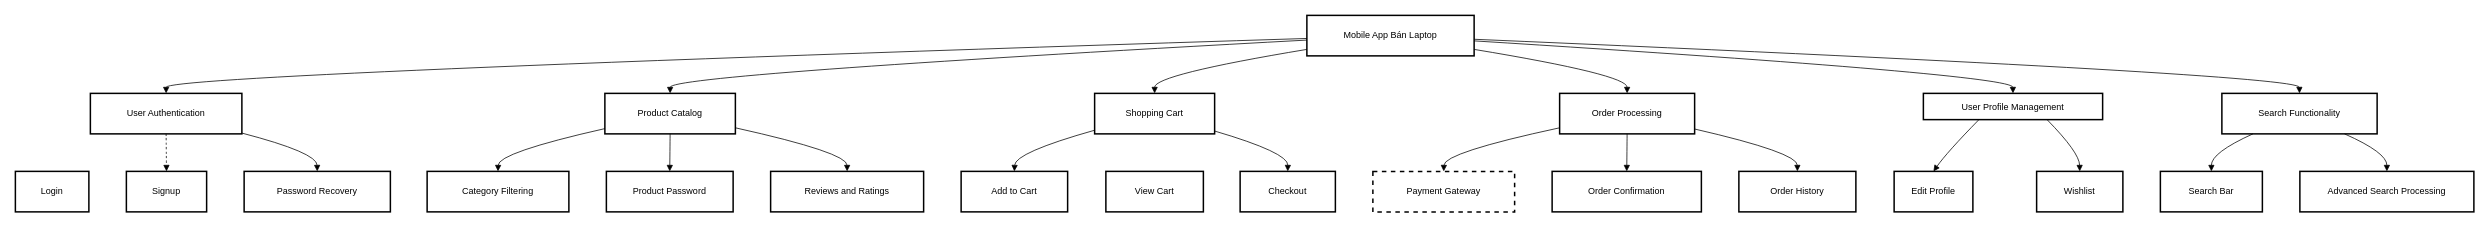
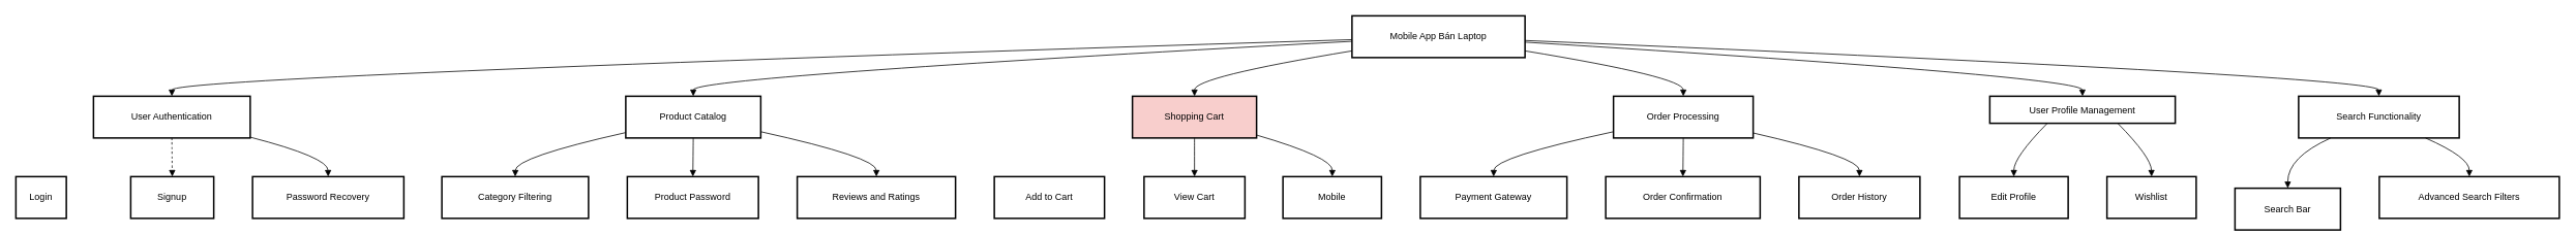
- <mxCell id="5" value="Shopping Cart" style="whiteSpace=wrap;strokeWidth=2;" vertex="1" parent="1"><mxGeometry x="1459" y="124" width="160" height="54" as="geometry" /></mxCell>
+ <mxCell id="5" value="Shopping Cart" style="whiteSpace=wrap;strokeWidth=2;fillColor=#f8cecc;" vertex="1" parent="1"><mxGeometry x="1459" y="124" width="160" height="54" as="geometry" /></mxCell>
- <mxCell id="36" value="" style="curved=1;startArrow=none;endArrow=block;exitX=0;exitY=0.91;entryX=0.5;entryY=0;" edge="1" parent="1" source="5" target="15"><mxGeometry relative="1" as="geometry"><Array as="points"><mxPoint x="1353" y="203" /></Array></mxGeometry></mxCell>
+ <mxCell id="37" value="" style="curved=1;startArrow=none;endArrow=block;exitX=0.5;exitY=1;entryX=0.5;entryY=0;" edge="1" parent="1" source="5" target="16"><mxGeometry relative="1" as="geometry"><Array as="points" /></mxGeometry></mxCell>
- <mxCell id="9" value="Login" style="whiteSpace=wrap;strokeWidth=2;" vertex="1" parent="1"><mxGeometry x="20" y="228" width="98" height="54" as="geometry" /></mxCell>
+ <mxCell id="9" value="Login" style="whiteSpace=wrap;strokeWidth=2;" vertex="1" parent="1"><mxGeometry x="20" y="228" width="65" height="54" as="geometry" /></mxCell>
- <mxCell id="17" value="Checkout" style="whiteSpace=wrap;strokeWidth=2;" vertex="1" parent="1"><mxGeometry x="1653" y="228" width="127" height="54" as="geometry" /></mxCell>
+ <mxCell id="17" value="Mobile" style="whiteSpace=wrap;strokeWidth=2;" vertex="1" parent="1"><mxGeometry x="1653" y="228" width="127" height="54" as="geometry" /></mxCell>
- <mxCell id="18" value="Payment Gateway" style="whiteSpace=wrap;strokeWidth=2;dashed=1;" vertex="1" parent="1"><mxGeometry x="1830" y="228" width="189" height="54" as="geometry" /></mxCell>
+ <mxCell id="18" value="Payment Gateway" style="whiteSpace=wrap;strokeWidth=2;" vertex="1" parent="1"><mxGeometry x="1830" y="228" width="189" height="54" as="geometry" /></mxCell>
- <mxCell id="21" value="Edit Profile" style="whiteSpace=wrap;strokeWidth=2;" vertex="1" parent="1"><mxGeometry x="2525" y="228" width="105" height="54" as="geometry" /></mxCell>
+ <mxCell id="21" value="Edit Profile" style="whiteSpace=wrap;strokeWidth=2;" vertex="1" parent="1"><mxGeometry x="2525" y="228" width="140" height="54" as="geometry" /></mxCell>
- <mxCell id="23" value="Search Bar" style="whiteSpace=wrap;strokeWidth=2;" vertex="1" parent="1"><mxGeometry x="2880" y="228" width="136" height="54" as="geometry" /></mxCell>
+ <mxCell id="23" value="Search Bar" style="whiteSpace=wrap;strokeWidth=2;" vertex="1" parent="1"><mxGeometry x="2880" y="243" width="136" height="54" as="geometry" /></mxCell>
- <mxCell id="24" value="Advanced Search Processing" style="whiteSpace=wrap;strokeWidth=2;" vertex="1" parent="1"><mxGeometry x="3066" y="228" width="232" height="54" as="geometry" /></mxCell>
+ <mxCell id="24" value="Advanced Search Filters" style="whiteSpace=wrap;strokeWidth=2;" vertex="1" parent="1"><mxGeometry x="3066" y="228" width="232" height="54" as="geometry" /></mxCell>
